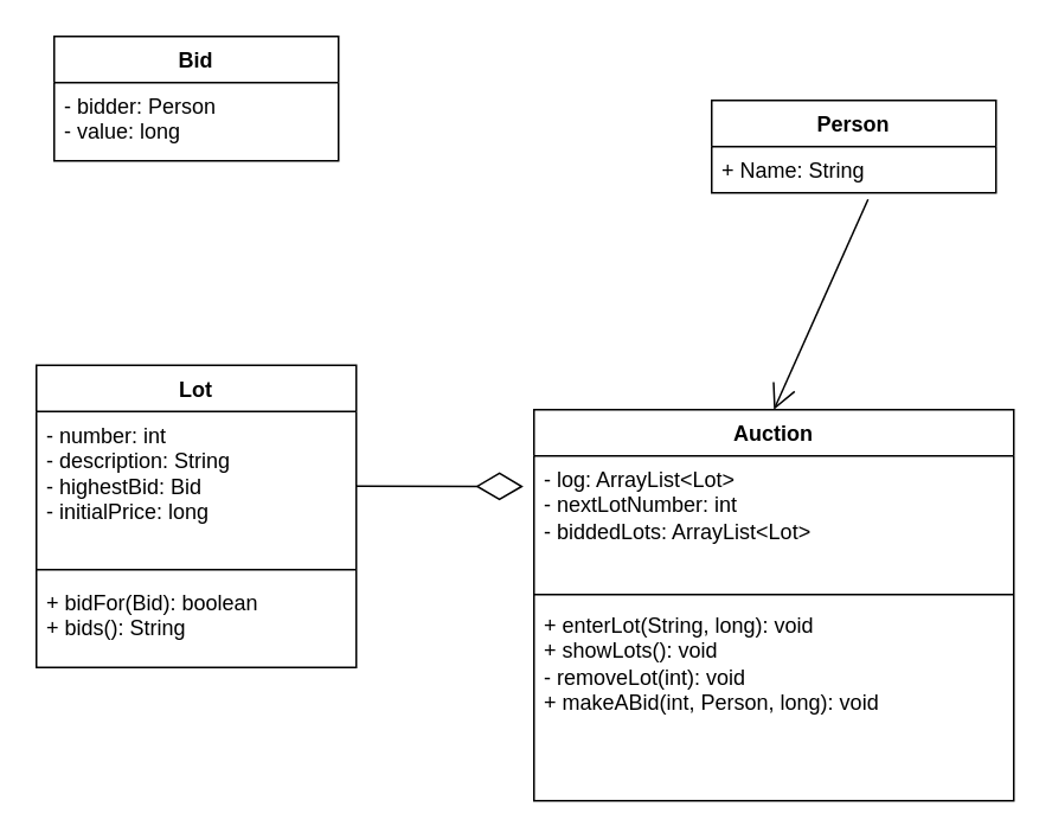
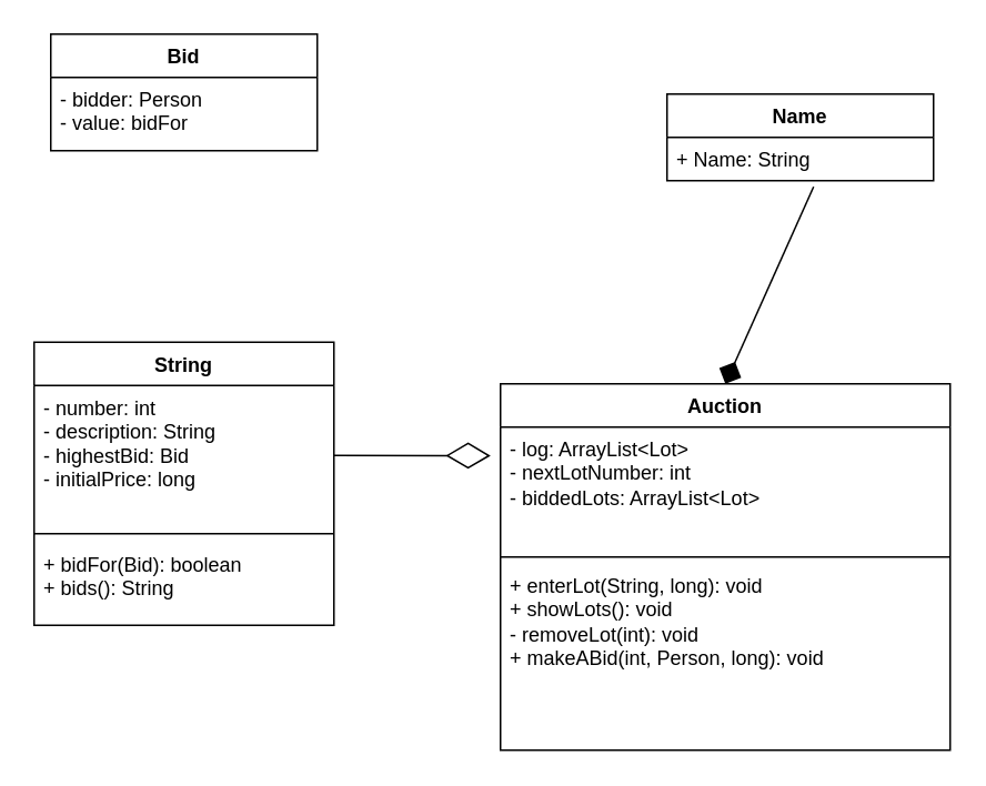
- <mxCell id="9" value="- bidder: Person&lt;div&gt;- value: long&lt;/div&gt;" style="text;strokeColor=none;fillColor=none;align=left;verticalAlign=top;spacingLeft=4;spacingRight=4;overflow=hidden;rotatable=0;points=[[0,0.5],[1,0.5]];portConstraint=eastwest;whiteSpace=wrap;html=1;" vertex="1" parent="8"><mxGeometry y="26" width="160" height="44" as="geometry" /></mxCell>
+ <mxCell id="9" value="- bidder: Person&lt;div&gt;- value: bidFor&lt;/div&gt;" style="text;strokeColor=none;fillColor=none;align=left;verticalAlign=top;spacingLeft=4;spacingRight=4;overflow=hidden;rotatable=0;points=[[0,0.5],[1,0.5]];portConstraint=eastwest;whiteSpace=wrap;html=1;" vertex="1" parent="8"><mxGeometry y="26" width="160" height="44" as="geometry" /></mxCell>
- <mxCell id="2" value="Person" style="swimlane;fontStyle=1;align=center;verticalAlign=top;childLayout=stackLayout;horizontal=1;startSize=26;horizontalStack=0;resizeParent=1;resizeParentMax=0;resizeLast=0;collapsible=1;marginBottom=0;whiteSpace=wrap;html=1;" vertex="1" parent="1"><mxGeometry x="400" y="56" width="160" height="52" as="geometry" /></mxCell>
+ <mxCell id="2" value="Name" style="swimlane;fontStyle=1;align=center;verticalAlign=top;childLayout=stackLayout;horizontal=1;startSize=26;horizontalStack=0;resizeParent=1;resizeParentMax=0;resizeLast=0;collapsible=1;marginBottom=0;whiteSpace=wrap;html=1;" vertex="1" parent="1"><mxGeometry x="400" y="56" width="160" height="52" as="geometry" /></mxCell>
- <mxCell id="4" value="Lot" style="swimlane;fontStyle=1;align=center;verticalAlign=top;childLayout=stackLayout;horizontal=1;startSize=26;horizontalStack=0;resizeParent=1;resizeParentMax=0;resizeLast=0;collapsible=1;marginBottom=0;whiteSpace=wrap;html=1;" vertex="1" parent="1"><mxGeometry x="20" y="205" width="180" height="170" as="geometry" /></mxCell>
+ <mxCell id="4" value="String" style="swimlane;fontStyle=1;align=center;verticalAlign=top;childLayout=stackLayout;horizontal=1;startSize=26;horizontalStack=0;resizeParent=1;resizeParentMax=0;resizeLast=0;collapsible=1;marginBottom=0;whiteSpace=wrap;html=1;" vertex="1" parent="1"><mxGeometry x="20" y="205" width="180" height="170" as="geometry" /></mxCell>
- <mxCell id="15" value="" style="endArrow=open;endFill=1;endSize=12;html=1;rounded=0;exitX=0.55;exitY=1.141;exitDx=0;exitDy=0;exitPerimeter=0;entryX=0.5;entryY=0;entryDx=0;entryDy=0;" edge="1" parent="1" source="3" target="10"><mxGeometry width="160" relative="1" as="geometry"><mxPoint x="430" y="190" as="sourcePoint" /><mxPoint x="500" y="160" as="targetPoint" /></mxGeometry></mxCell>
+ <mxCell id="15" value="" style="endArrow=diamond;endFill=1;endSize=12;html=1;rounded=0;exitX=0.55;exitY=1.141;exitDx=0;exitDy=0;exitPerimeter=0;entryX=0.5;entryY=0;entryDx=0;entryDy=0;" edge="1" parent="1" source="3" target="10"><mxGeometry width="160" relative="1" as="geometry"><mxPoint x="430" y="190" as="sourcePoint" /><mxPoint x="500" y="160" as="targetPoint" /></mxGeometry></mxCell>
